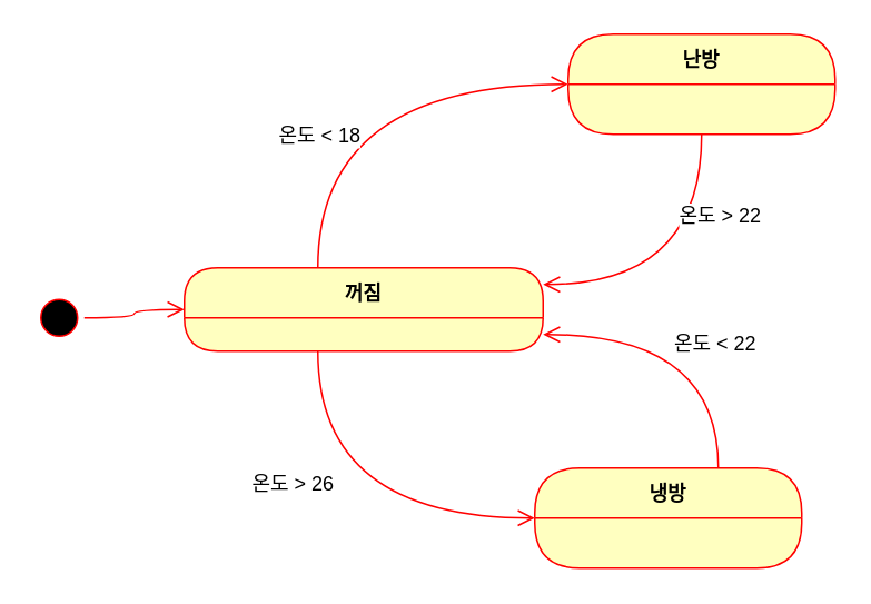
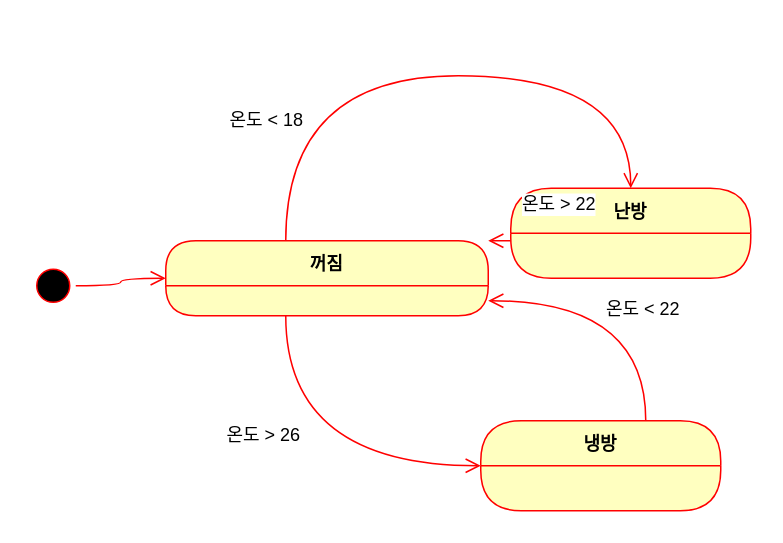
- <mxCell id="5" value="난방" style="swimlane;fontStyle=1;align=center;verticalAlign=middle;childLayout=stackLayout;horizontal=1;startSize=30;horizontalStack=0;resizeParent=0;resizeLast=1;container=0;fontColor=#000000;collapsible=0;rounded=1;arcSize=30;strokeColor=#ff0000;fillColor=#ffffc0;swimlaneFillColor=#ffffc0;dropTarget=0;" vertex="1" parent="1"><mxGeometry x="340" y="20" width="160" height="60" as="geometry" /></mxCell>
+ <mxCell id="5" value="난방" style="swimlane;fontStyle=1;align=center;verticalAlign=middle;childLayout=stackLayout;horizontal=1;startSize=30;horizontalStack=0;resizeParent=0;resizeLast=1;container=0;fontColor=#000000;collapsible=0;rounded=1;arcSize=30;strokeColor=#ff0000;fillColor=#ffffc0;swimlaneFillColor=#ffffc0;dropTarget=0;" vertex="1" parent="1"><mxGeometry x="340" y="125" width="160" height="60" as="geometry" /></mxCell>
